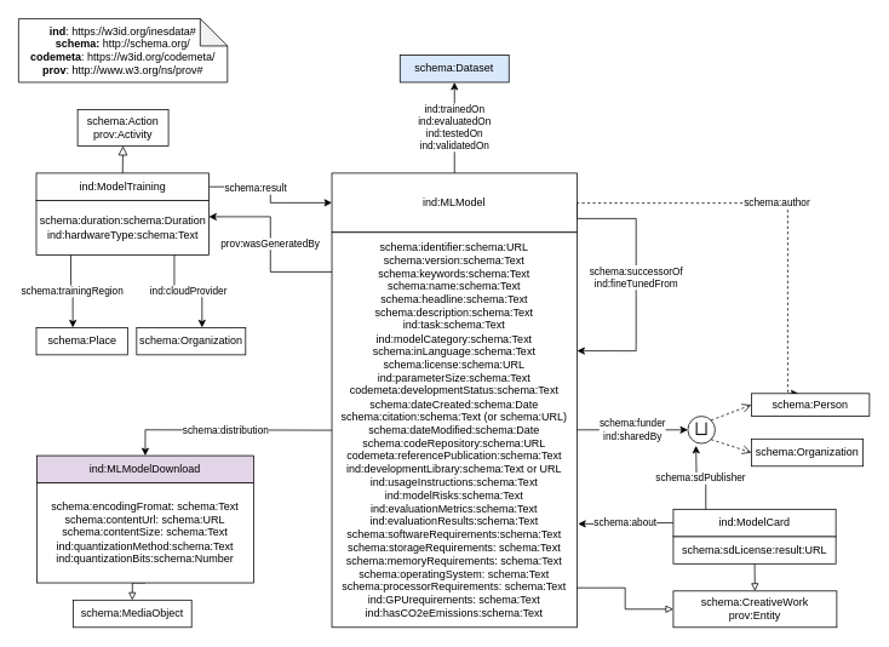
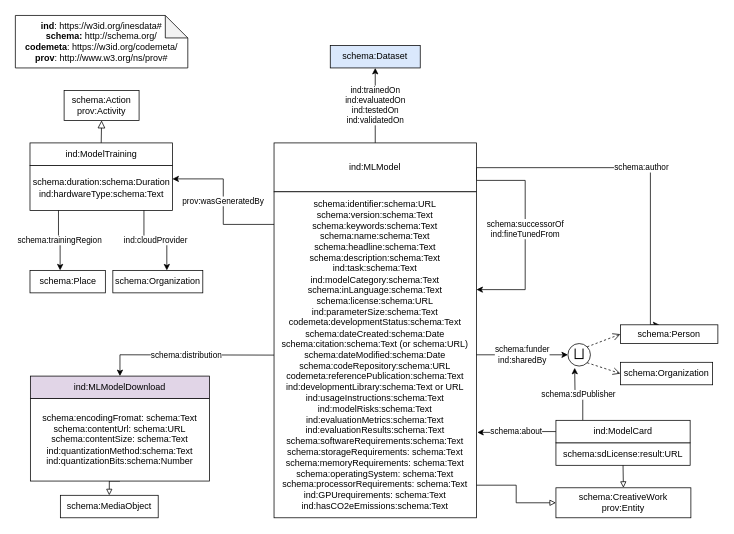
- <mxCell id="5" style="edgeStyle=orthogonalEdgeStyle;rounded=0;orthogonalLoop=1;jettySize=auto;html=1;exitX=1;exitY=0.5;exitDx=0;exitDy=0;entryX=0;entryY=0.5;entryDx=0;entryDy=0;" edge="1" parent="1" source="23" target="29"><mxGeometry relative="1" as="geometry" /></mxCell>
- <mxCell id="6" value="&lt;div&gt;schema:result&lt;/div&gt;" style="edgeLabel;html=1;align=center;verticalAlign=middle;resizable=0;points=[];" vertex="1" connectable="0" parent="5"><mxGeometry x="-0.333" y="-1" relative="1" as="geometry"><mxPoint as="offset" /></mxGeometry></mxCell>
- <mxCell id="8" value="schema:author" style="edgeStyle=orthogonalEdgeStyle;rounded=0;orthogonalLoop=1;jettySize=auto;html=1;exitX=1;exitY=0.7;exitDx=0;exitDy=0;entryX=0.4;entryY=0;entryDx=0;entryDy=0;dashed=1;" edge="1" parent="1" source="29" target="12"><mxGeometry relative="1" as="geometry"><mxPoint x="710" y="110" as="targetPoint" /><Array as="points"><mxPoint x="635" y="223" /><mxPoint x="867" y="223" /></Array></mxGeometry></mxCell>
+ <mxCell id="8" value="schema:author" style="edgeStyle=orthogonalEdgeStyle;rounded=0;orthogonalLoop=1;jettySize=auto;html=1;exitX=1;exitY=0.7;exitDx=0;exitDy=0;entryX=0.4;entryY=0;entryDx=0;entryDy=0;" edge="1" parent="1" source="29" target="12"><mxGeometry relative="1" as="geometry"><mxPoint x="710" y="110" as="targetPoint" /><Array as="points"><mxPoint x="635" y="223" /><mxPoint x="867" y="223" /></Array></mxGeometry></mxCell>
